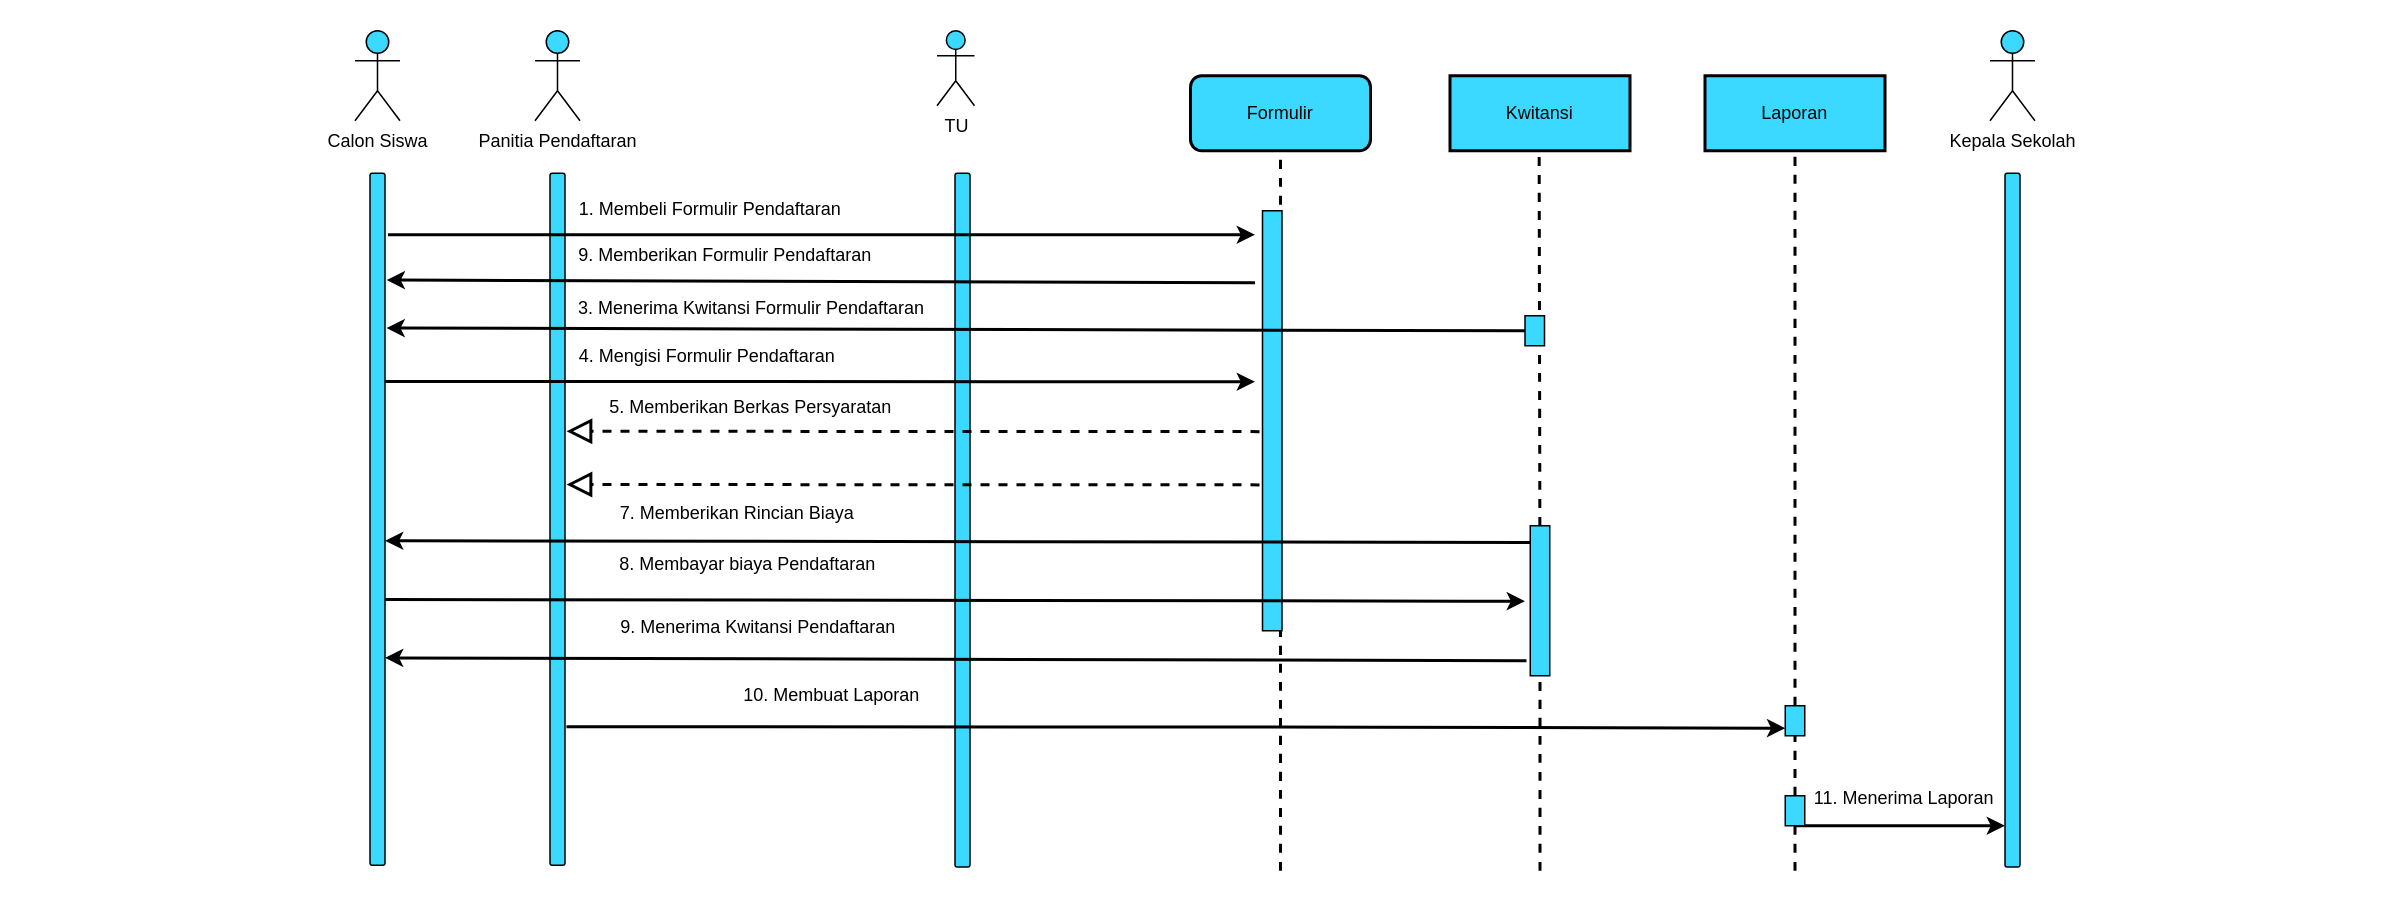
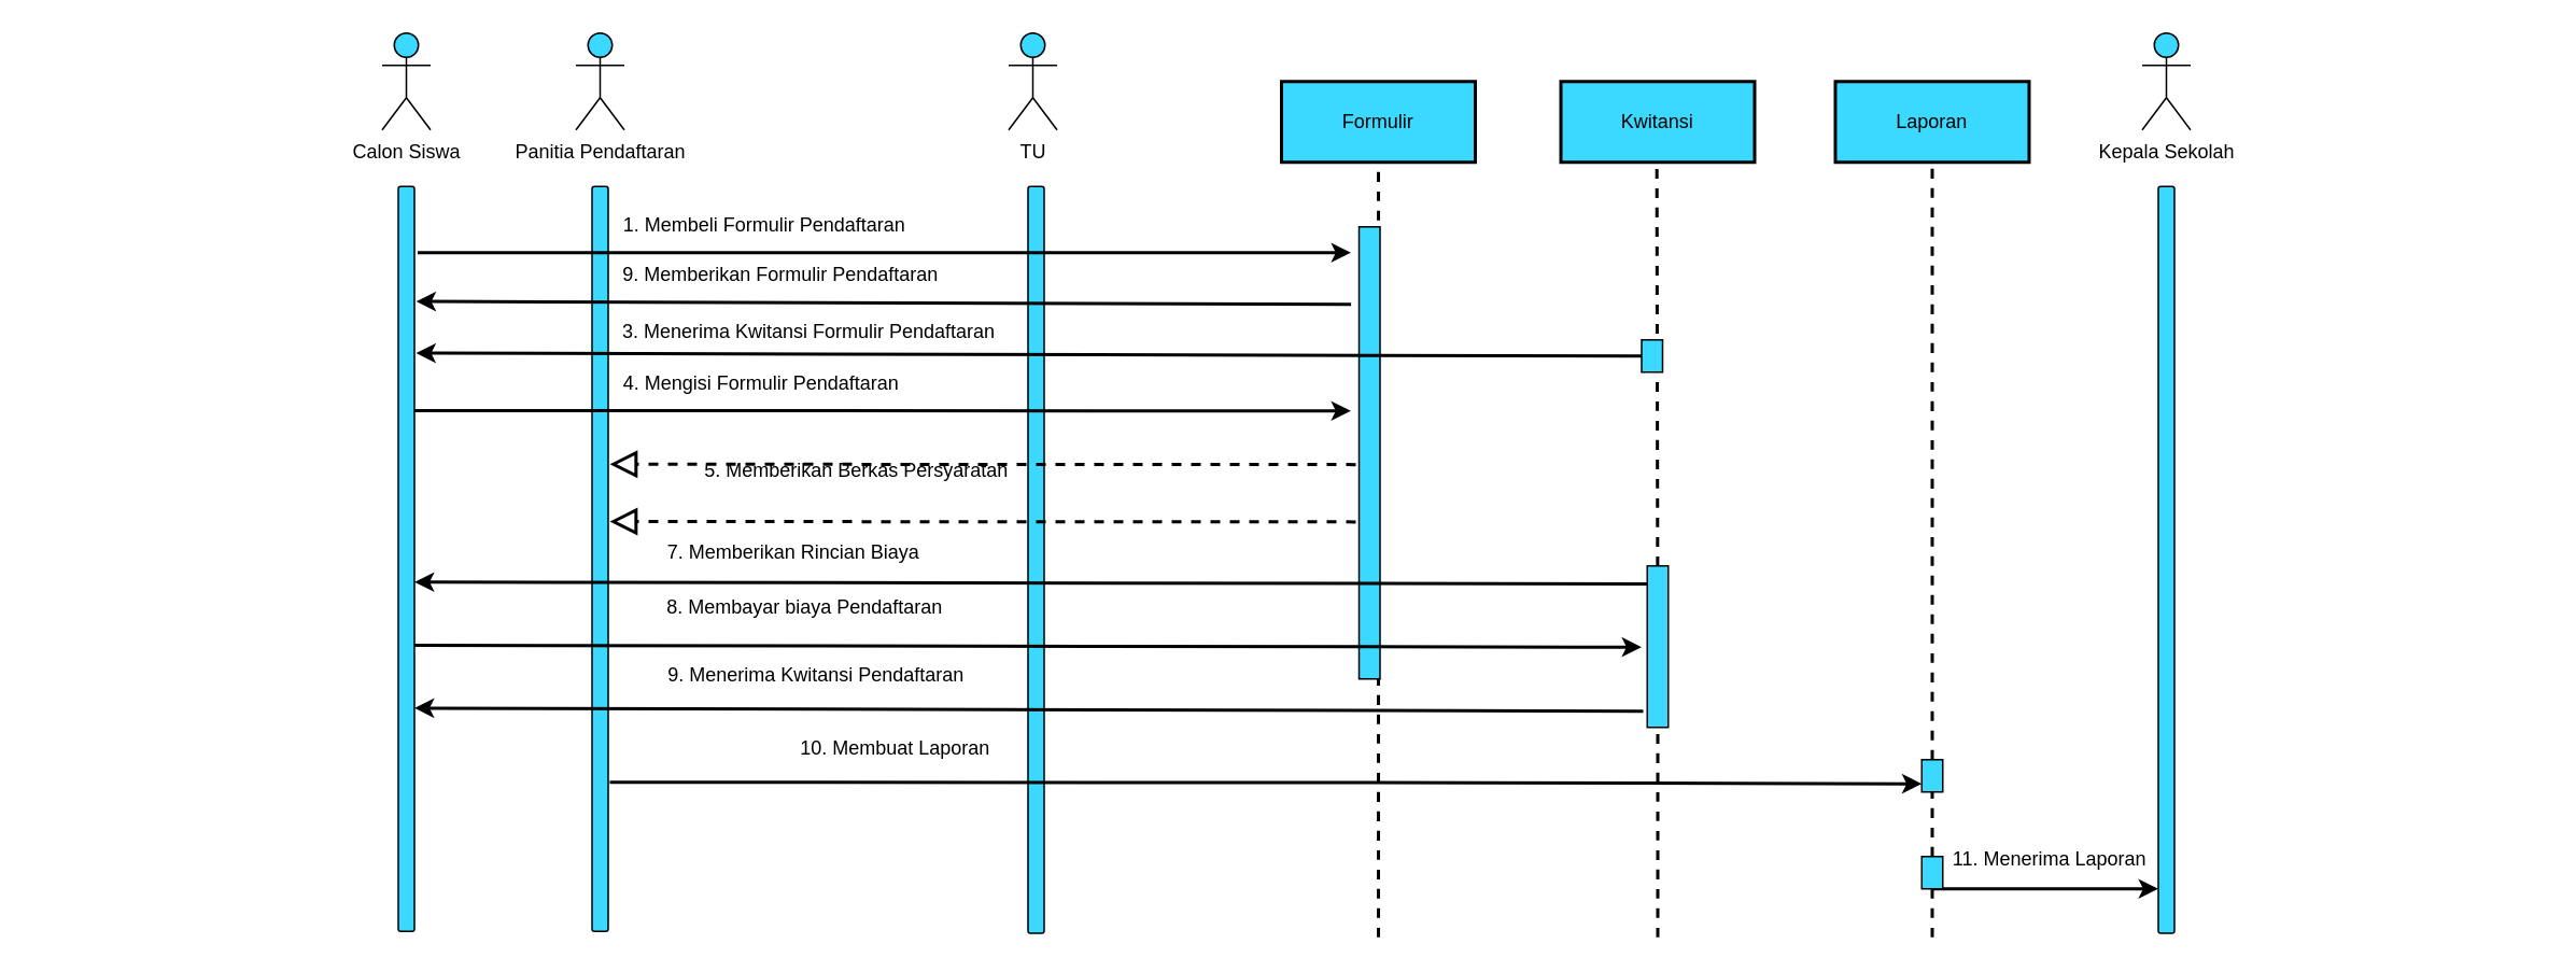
- <mxCell id="4" value="TU" style="shape=umlActor;verticalLabelPosition=bottom;verticalAlign=top;html=1;outlineConnect=0;fillColor=#3BD8FF;" parent="1" vertex="1"><mxGeometry x="624" y="20" width="25" height="50" as="geometry" /></mxCell>
+ <mxCell id="4" value="TU" style="shape=umlActor;verticalLabelPosition=bottom;verticalAlign=top;html=1;outlineConnect=0;fillColor=#3BD8FF;" parent="1" vertex="1"><mxGeometry x="624" y="20" width="30" height="60" as="geometry" /></mxCell>
- <mxCell id="9" value="Formulir" style="whiteSpace=wrap;html=1;fillColor=#3BD8FF;strokeWidth=2;rounded=1;" parent="1" vertex="1"><mxGeometry x="793" y="50" width="120" height="50" as="geometry" /></mxCell>
+ <mxCell id="9" value="Formulir" style="rounded=0;whiteSpace=wrap;html=1;fillColor=#3BD8FF;strokeWidth=2;" parent="1" vertex="1"><mxGeometry x="793" y="50" width="120" height="50" as="geometry" /></mxCell>
- <mxCell id="25" value="5. Memberikan Berkas Persyaratan" style="text;html=1;strokeColor=none;fillColor=none;align=center;verticalAlign=middle;whiteSpace=wrap;rounded=0;" vertex="1" parent="1"><mxGeometry x="390" y="256" width="220" height="30" as="geometry" /></mxCell>
+ <mxCell id="25" value="5. Memberikan Berkas Persyaratan" style="text;html=1;strokeColor=none;fillColor=none;align=center;verticalAlign=middle;whiteSpace=wrap;rounded=0;" vertex="1" parent="1"><mxGeometry x="420" y="276" width="220" height="30" as="geometry" /></mxCell>
